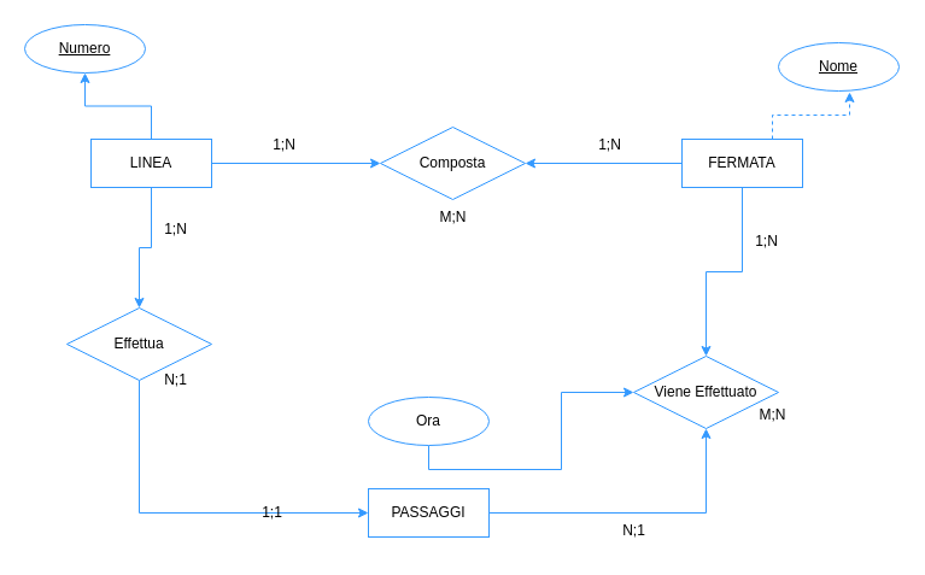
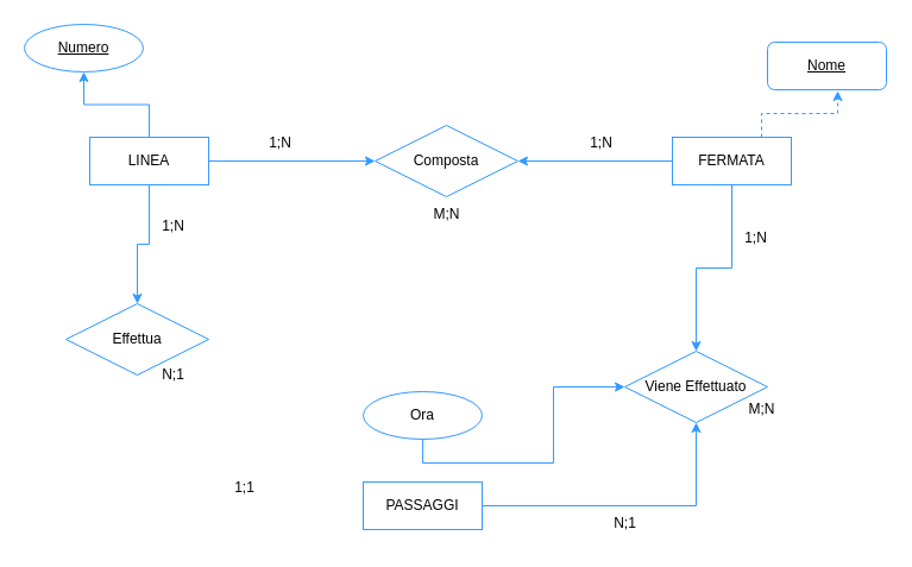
- <mxCell id="11" value="Nome" style="ellipse;whiteSpace=wrap;html=1;align=center;fontStyle=4;strokeColor=#3399FF;" vertex="1" parent="1"><mxGeometry x="645" y="35" width="100" height="40" as="geometry" /></mxCell>
+ <mxCell id="11" value="Nome" style="whiteSpace=wrap;html=1;align=center;fontStyle=4;strokeColor=#3399FF;rounded=1;" vertex="1" parent="1"><mxGeometry x="645" y="35" width="100" height="40" as="geometry" /></mxCell>
- <mxCell id="17" style="edgeStyle=orthogonalEdgeStyle;rounded=0;orthogonalLoop=1;jettySize=auto;html=1;exitX=0.5;exitY=1;exitDx=0;exitDy=0;entryX=0;entryY=0.5;entryDx=0;entryDy=0;strokeColor=#3399FF;" edge="1" parent="1" source="18" target="13"><mxGeometry relative="1" as="geometry" /></mxCell>
- <mxCell id="24" value="1;1" style="text;html=1;align=center;verticalAlign=middle;resizable=0;points=[];autosize=1;strokeColor=none;fillColor=none;" vertex="1" parent="1"><mxGeometry x="205" y="410" width="40" height="30" as="geometry" /></mxCell>
+ <mxCell id="24" value="1;1" style="text;html=1;align=center;verticalAlign=middle;resizable=0;points=[];autosize=1;strokeColor=none;fillColor=none;" vertex="1" parent="1"><mxGeometry x="185" y="395" width="40" height="30" as="geometry" /></mxCell>
